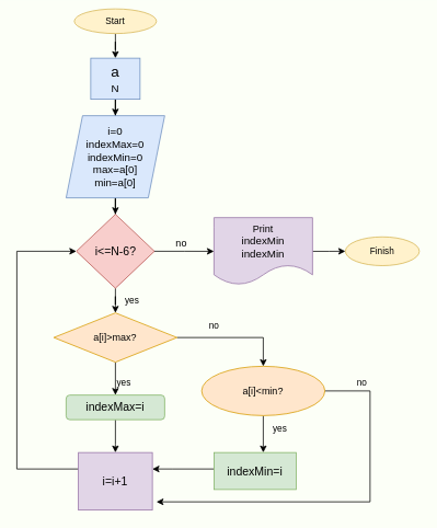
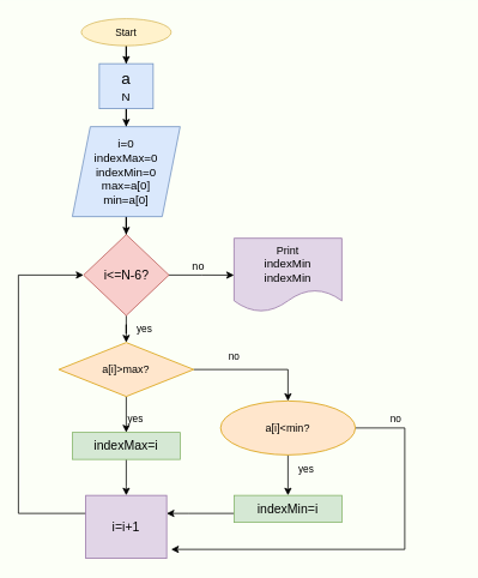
- <mxCell id="3" value="&lt;font style=&quot;font-size: 11px;&quot;&gt;Start&lt;/font&gt;" style="ellipse;whiteSpace=wrap;html=1;fillColor=#fff2cc;strokeColor=#d6b656;" parent="1" vertex="1"><mxGeometry x="90" y="10" width="100" height="30" as="geometry" /></mxCell>
+ <mxCell id="3" value="&lt;font style=&quot;font-size: 11px;&quot;&gt;Start&lt;/font&gt;" style="ellipse;whiteSpace=wrap;html=1;fillColor=#fff2cc;strokeColor=#d6b656;" parent="1" vertex="1"><mxGeometry x="90" y="20" width="100" height="30" as="geometry" /></mxCell>
- <mxCell id="29" value="" style="edgeStyle=orthogonalEdgeStyle;rounded=0;orthogonalLoop=1;jettySize=auto;html=1;fontSize=14;" parent="1" source="30" target="31" edge="1"><mxGeometry relative="1" as="geometry" /></mxCell>
- <mxCell id="31" value="&lt;font style=&quot;font-size: 11px;&quot;&gt;Finish&lt;/font&gt;" style="ellipse;whiteSpace=wrap;html=1;fillColor=#fff2cc;strokeColor=#d6b656;" parent="1" vertex="1"><mxGeometry x="420" y="287.5" width="90" height="35" as="geometry" /></mxCell>
- <mxCell id="16" value="indexMax=i" style="whiteSpace=wrap;html=1;fontSize=14;fillColor=#d5e8d4;strokeColor=#82b366;rounded=1;" parent="1" vertex="1"><mxGeometry x="80" y="480" width="120" height="30" as="geometry" /></mxCell>
+ <mxCell id="16" value="indexMax=i" style="rounded=0;whiteSpace=wrap;html=1;fontSize=14;fillColor=#d5e8d4;strokeColor=#82b366;" parent="1" vertex="1"><mxGeometry x="80" y="480" width="120" height="30" as="geometry" /></mxCell>
- <mxCell id="24" value="&lt;font style=&quot;font-size: 14px;&quot;&gt;indexMin=i&lt;/font&gt;" style="whiteSpace=wrap;html=1;fillColor=#d5e8d4;strokeColor=#82b366;" parent="1" vertex="1"><mxGeometry x="260" y="550" width="100" height="45" as="geometry" /></mxCell>
+ <mxCell id="24" value="&lt;font style=&quot;font-size: 14px;&quot;&gt;indexMin=i&lt;/font&gt;" style="whiteSpace=wrap;html=1;fillColor=#d5e8d4;strokeColor=#82b366;" parent="1" vertex="1"><mxGeometry x="260" y="550" width="120" height="30" as="geometry" /></mxCell>
